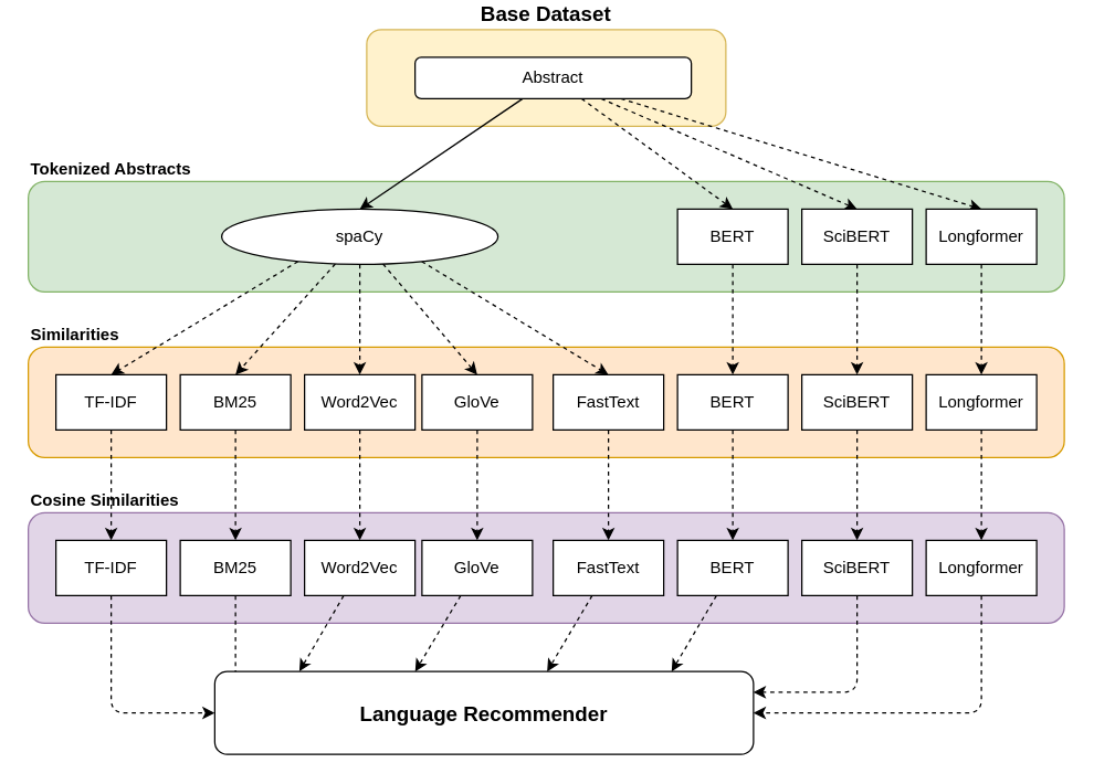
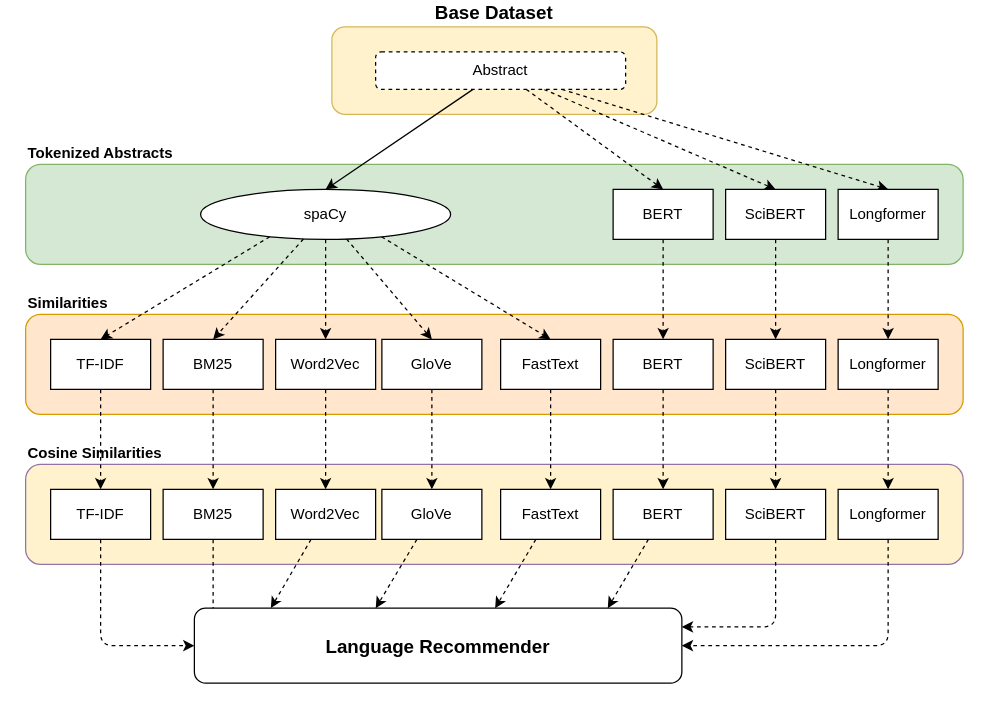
- <mxCell id="10" value="Abstract" style="rounded=1;whiteSpace=wrap;html=1;glass=0;shadow=0;" parent="1" vertex="1"><mxGeometry x="300" y="40" width="200" height="30" as="geometry" /></mxCell>
+ <mxCell id="10" value="Abstract" style="rounded=1;whiteSpace=wrap;html=1;glass=0;shadow=0;dashed=1;" parent="1" vertex="1"><mxGeometry x="300" y="40" width="200" height="30" as="geometry" /></mxCell>
- <mxCell id="2" value="&lt;b&gt;Cosine Similarities&amp;nbsp;&lt;br&gt;&lt;/b&gt;" style="rounded=1;whiteSpace=wrap;html=1;labelPosition=center;verticalLabelPosition=top;align=left;verticalAlign=bottom;fillColor=#e1d5e7;strokeColor=#9673a6;" parent="1" vertex="1"><mxGeometry x="20" y="370" width="750" height="80" as="geometry" /></mxCell>
+ <mxCell id="2" value="&lt;b&gt;Cosine Similarities&amp;nbsp;&lt;br&gt;&lt;/b&gt;" style="rounded=1;whiteSpace=wrap;html=1;labelPosition=center;verticalLabelPosition=top;align=left;verticalAlign=bottom;fillColor=#fff2cc;strokeColor=#9673a6;" parent="1" vertex="1"><mxGeometry x="20" y="370" width="750" height="80" as="geometry" /></mxCell>
